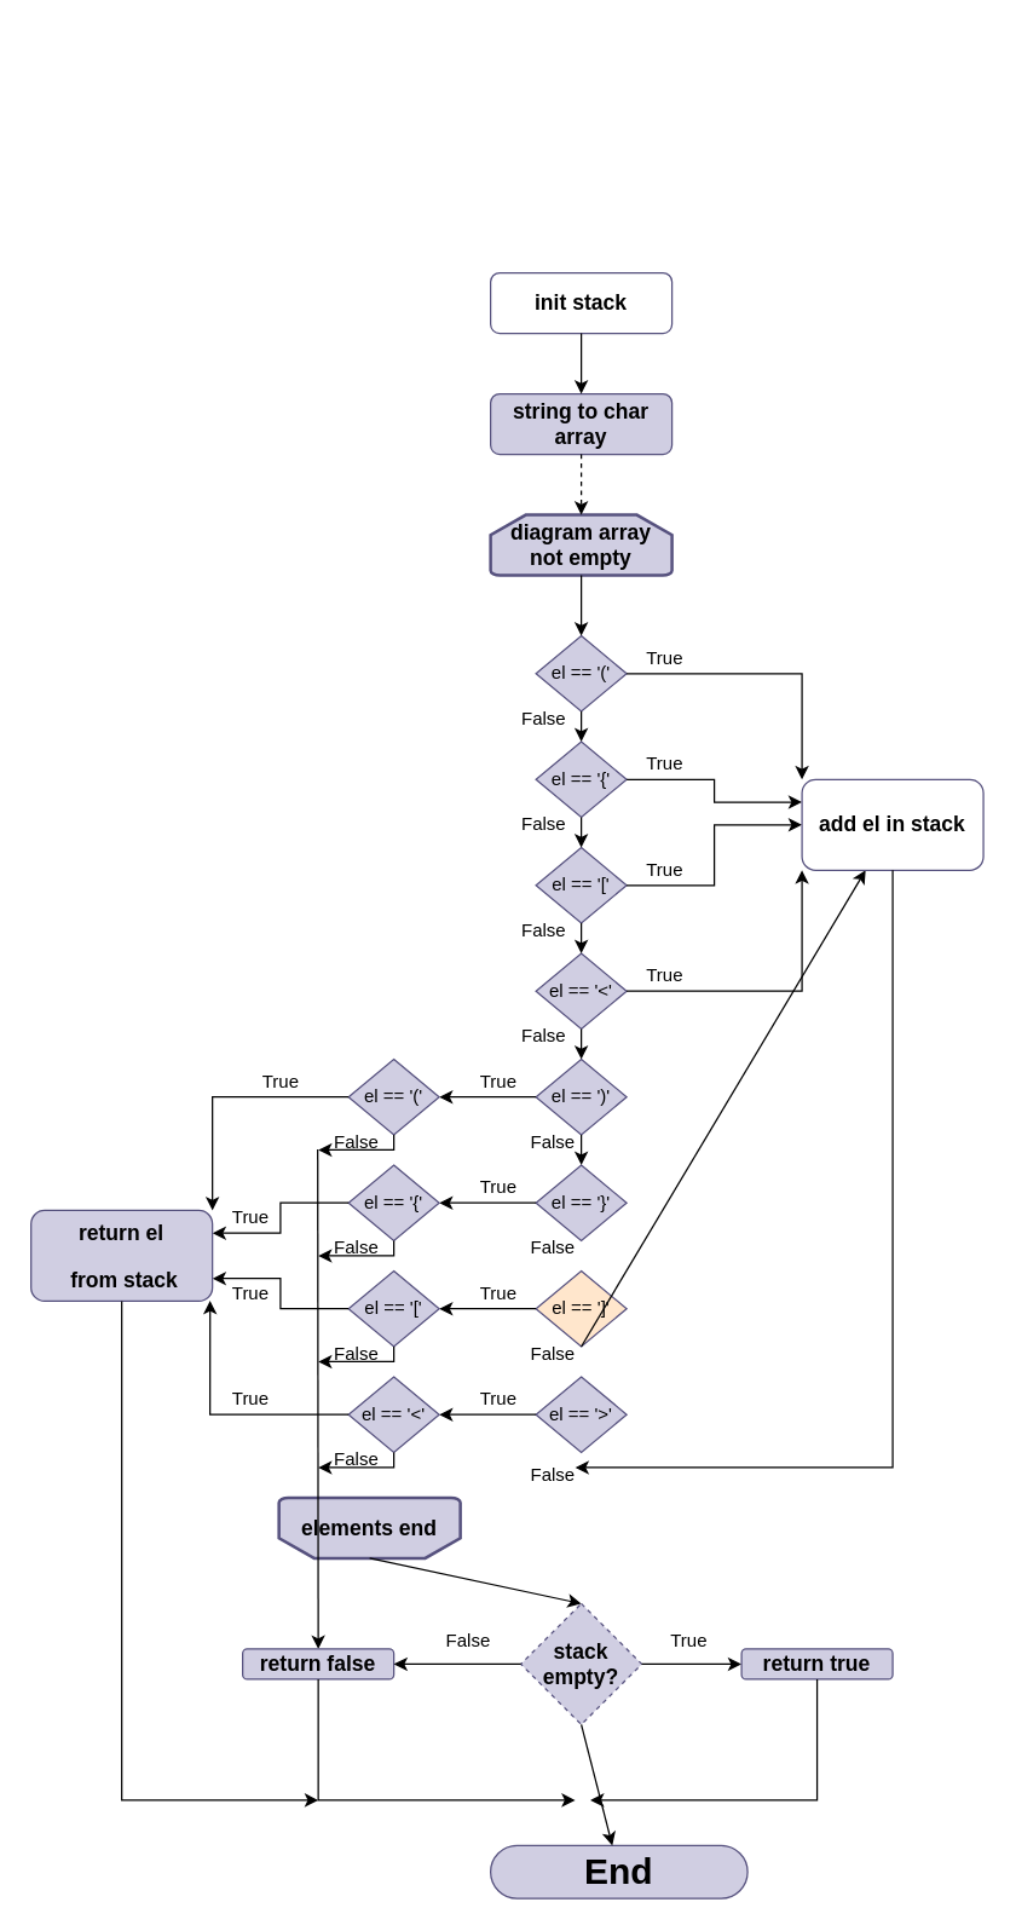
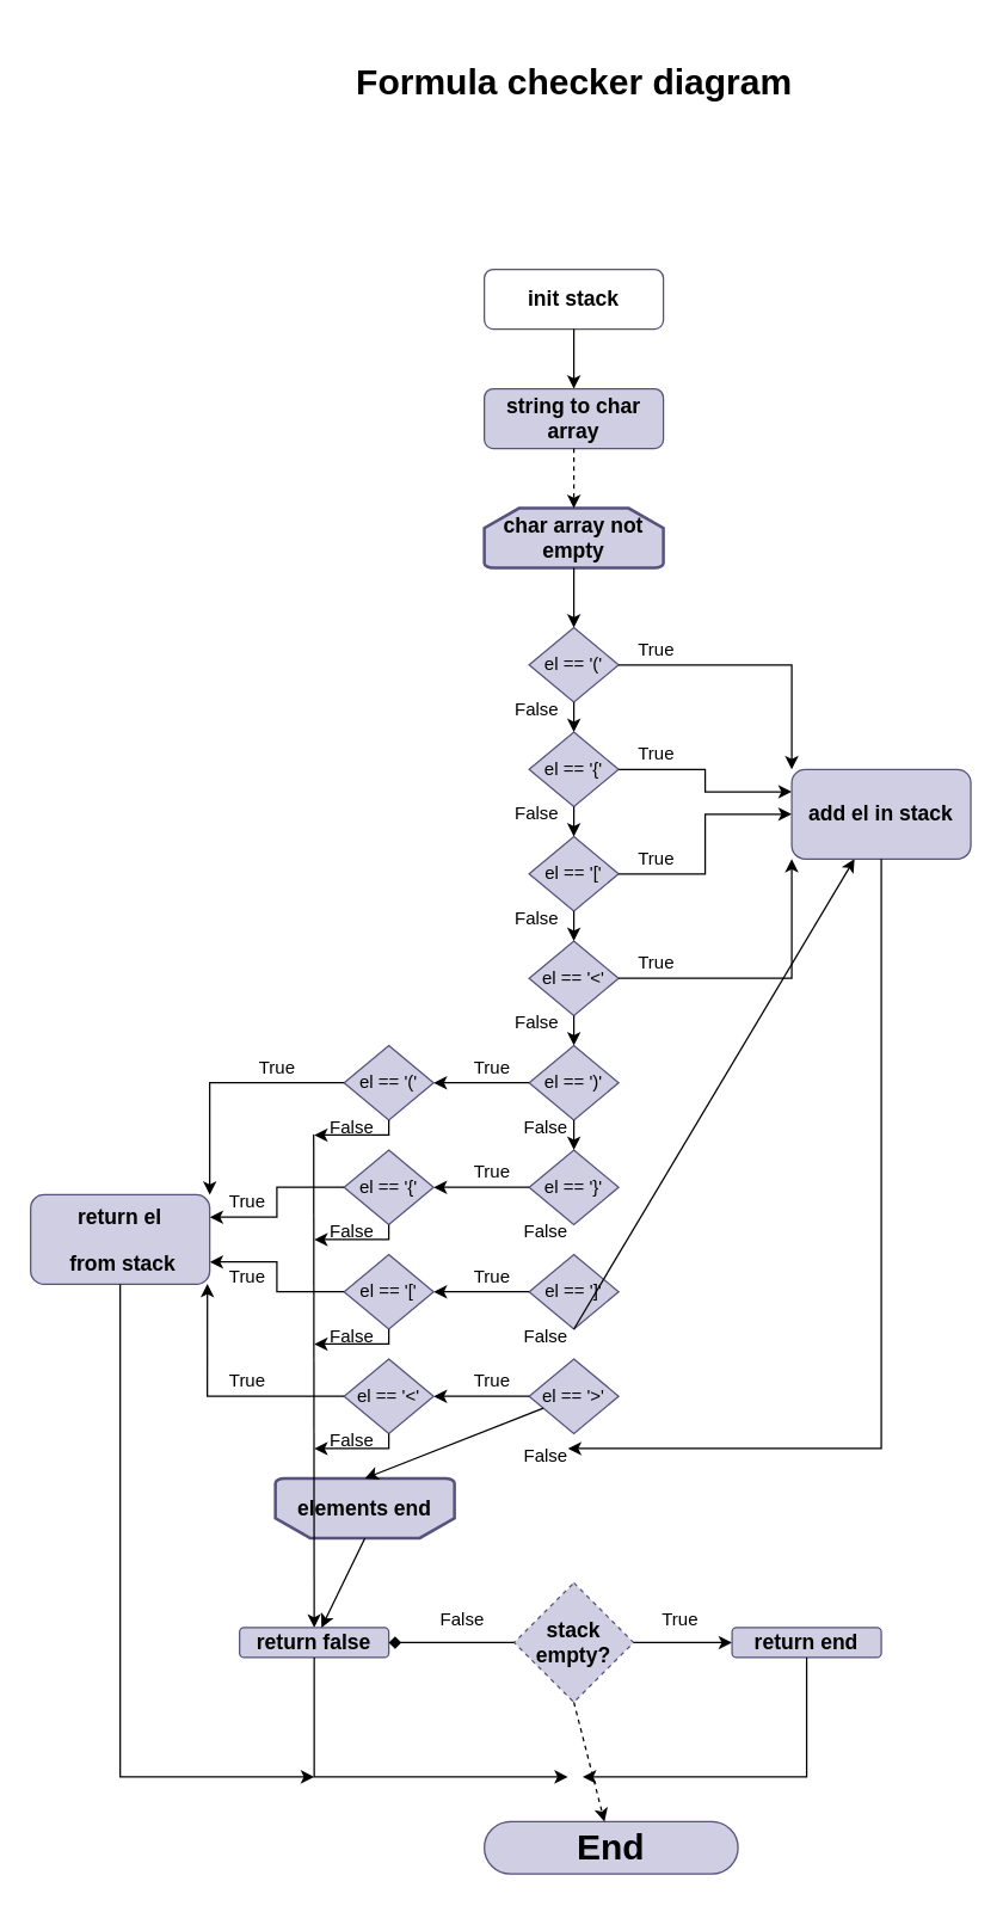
+ <mxCell id="85" value="&lt;h1&gt;Formula checker diagram&lt;/h1&gt;" style="text;html=1;align=center;verticalAlign=middle;resizable=0;points=[];autosize=1;strokeColor=none;fillColor=none;" parent="1" vertex="1"><mxGeometry x="224" width="320" height="70" as="geometry" y="20" /></mxCell>
- <mxCell id="3" value="&lt;h3&gt;diagram array not empty&lt;/h3&gt;" style="strokeWidth=2;html=1;shape=mxgraph.flowchart.loop_limit;whiteSpace=wrap;fillColor=#d0cee2;strokeColor=#56517e;" parent="1" vertex="1"><mxGeometry x="324" y="340" width="120" height="40" as="geometry" /></mxCell>
+ <mxCell id="3" value="&lt;h3&gt;char array not empty&lt;/h3&gt;" style="strokeWidth=2;html=1;shape=mxgraph.flowchart.loop_limit;whiteSpace=wrap;fillColor=#d0cee2;strokeColor=#56517e;" parent="1" vertex="1"><mxGeometry x="324" y="340" width="120" height="40" as="geometry" /></mxCell>
- <mxCell id="34" value="&lt;h3&gt;add el in stack&lt;/h3&gt;" style="rounded=1;whiteSpace=wrap;html=1;fillColor=#ffffff;strokeColor=#56517e;" parent="1" vertex="1"><mxGeometry x="530" y="515" width="120" height="60" as="geometry" /></mxCell>
+ <mxCell id="34" value="&lt;h3&gt;add el in stack&lt;/h3&gt;" style="rounded=1;whiteSpace=wrap;html=1;fillColor=#d0cee2;strokeColor=#56517e;" parent="1" vertex="1"><mxGeometry x="530" y="515" width="120" height="60" as="geometry" /></mxCell>
- <mxCell id="13" value="el == ']'" style="rhombus;whiteSpace=wrap;html=1;fillColor=#ffe6cc;strokeColor=#56517e;" parent="1" vertex="1"><mxGeometry x="354" y="840" width="60" height="50" as="geometry" /></mxCell>
+ <mxCell id="13" value="el == ']'" style="rhombus;whiteSpace=wrap;html=1;fillColor=#d0cee2;strokeColor=#56517e;" parent="1" vertex="1"><mxGeometry x="354" y="840" width="60" height="50" as="geometry" /></mxCell>
+ <mxCell id="40" value="" style="endArrow=classic;html=1;rounded=0;entryX=0.5;entryY=1;entryDx=0;entryDy=0;entryPerimeter=0;" parent="1" source="14" target="4" edge="1"><mxGeometry width="50" height="50" relative="1" as="geometry"><mxPoint x="500" y="940" as="sourcePoint" /><mxPoint x="420" y="930" as="targetPoint" /></mxGeometry></mxCell>
- <mxCell id="64" value="" style="endArrow=classic;html=1;rounded=0;exitX=0.5;exitY=0;exitDx=0;exitDy=0;exitPerimeter=0;entryX=0.5;entryY=0;entryDx=0;entryDy=0;" parent="1" source="4" target="63" edge="1"><mxGeometry width="50" height="50" relative="1" as="geometry"><mxPoint x="330" y="1110" as="sourcePoint" /><mxPoint x="380" y="1060" as="targetPoint" /></mxGeometry></mxCell>
+ <mxCell id="64" value="" style="endArrow=classic;html=1;rounded=0;exitX=0.5;exitY=0;exitDx=0;exitDy=0;exitPerimeter=0;" parent="1" source="4" target="61" edge="1"><mxGeometry width="50" height="50" relative="1" as="geometry"><mxPoint x="330" y="1110" as="sourcePoint" /><mxPoint x="380" y="1060" as="targetPoint" /></mxGeometry></mxCell>
- <mxCell id="65" value="" style="endArrow=classic;html=1;rounded=0;exitX=0;exitY=0.5;exitDx=0;exitDy=0;entryX=1;entryY=0.5;entryDx=0;entryDy=0;" parent="1" source="63" target="61" edge="1"><mxGeometry width="50" height="50" relative="1" as="geometry"><mxPoint x="303.43" y="1100" as="sourcePoint" /><mxPoint x="303.43" y="1290" as="targetPoint" /></mxGeometry></mxCell>
+ <mxCell id="65" value="" style="endArrow=diamond;html=1;rounded=0;exitX=0;exitY=0.5;exitDx=0;exitDy=0;entryX=1;entryY=0.5;entryDx=0;entryDy=0;" parent="1" source="63" target="61" edge="1"><mxGeometry width="50" height="50" relative="1" as="geometry"><mxPoint x="303.43" y="1100" as="sourcePoint" /><mxPoint x="303.43" y="1290" as="targetPoint" /></mxGeometry></mxCell>
- <mxCell id="69" value="&lt;h3&gt;return true&lt;/h3&gt;" style="rounded=1;whiteSpace=wrap;html=1;fillColor=#d0cee2;strokeColor=#56517e;" parent="1" vertex="1"><mxGeometry x="490" y="1090" width="100" height="20" as="geometry" /></mxCell>
+ <mxCell id="69" value="&lt;h3&gt;return end&lt;/h3&gt;" style="rounded=1;whiteSpace=wrap;html=1;fillColor=#d0cee2;strokeColor=#56517e;" parent="1" vertex="1"><mxGeometry x="490" y="1090" width="100" height="20" as="geometry" /></mxCell>
- <mxCell id="71" value="" style="endArrow=classic;html=1;rounded=0;exitX=0.5;exitY=1;exitDx=0;exitDy=0;" parent="1" source="63" target="6" edge="1"><mxGeometry width="50" height="50" relative="1" as="geometry"><mxPoint x="400" y="1140" as="sourcePoint" /><mxPoint x="450" y="1090" as="targetPoint" /></mxGeometry></mxCell>
+ <mxCell id="71" value="" style="endArrow=classic;html=1;rounded=0;exitX=0.5;exitY=1;exitDx=0;exitDy=0;dashed=1;" parent="1" source="63" target="6" edge="1"><mxGeometry width="50" height="50" relative="1" as="geometry"><mxPoint x="400" y="1140" as="sourcePoint" /><mxPoint x="450" y="1090" as="targetPoint" /></mxGeometry></mxCell>
